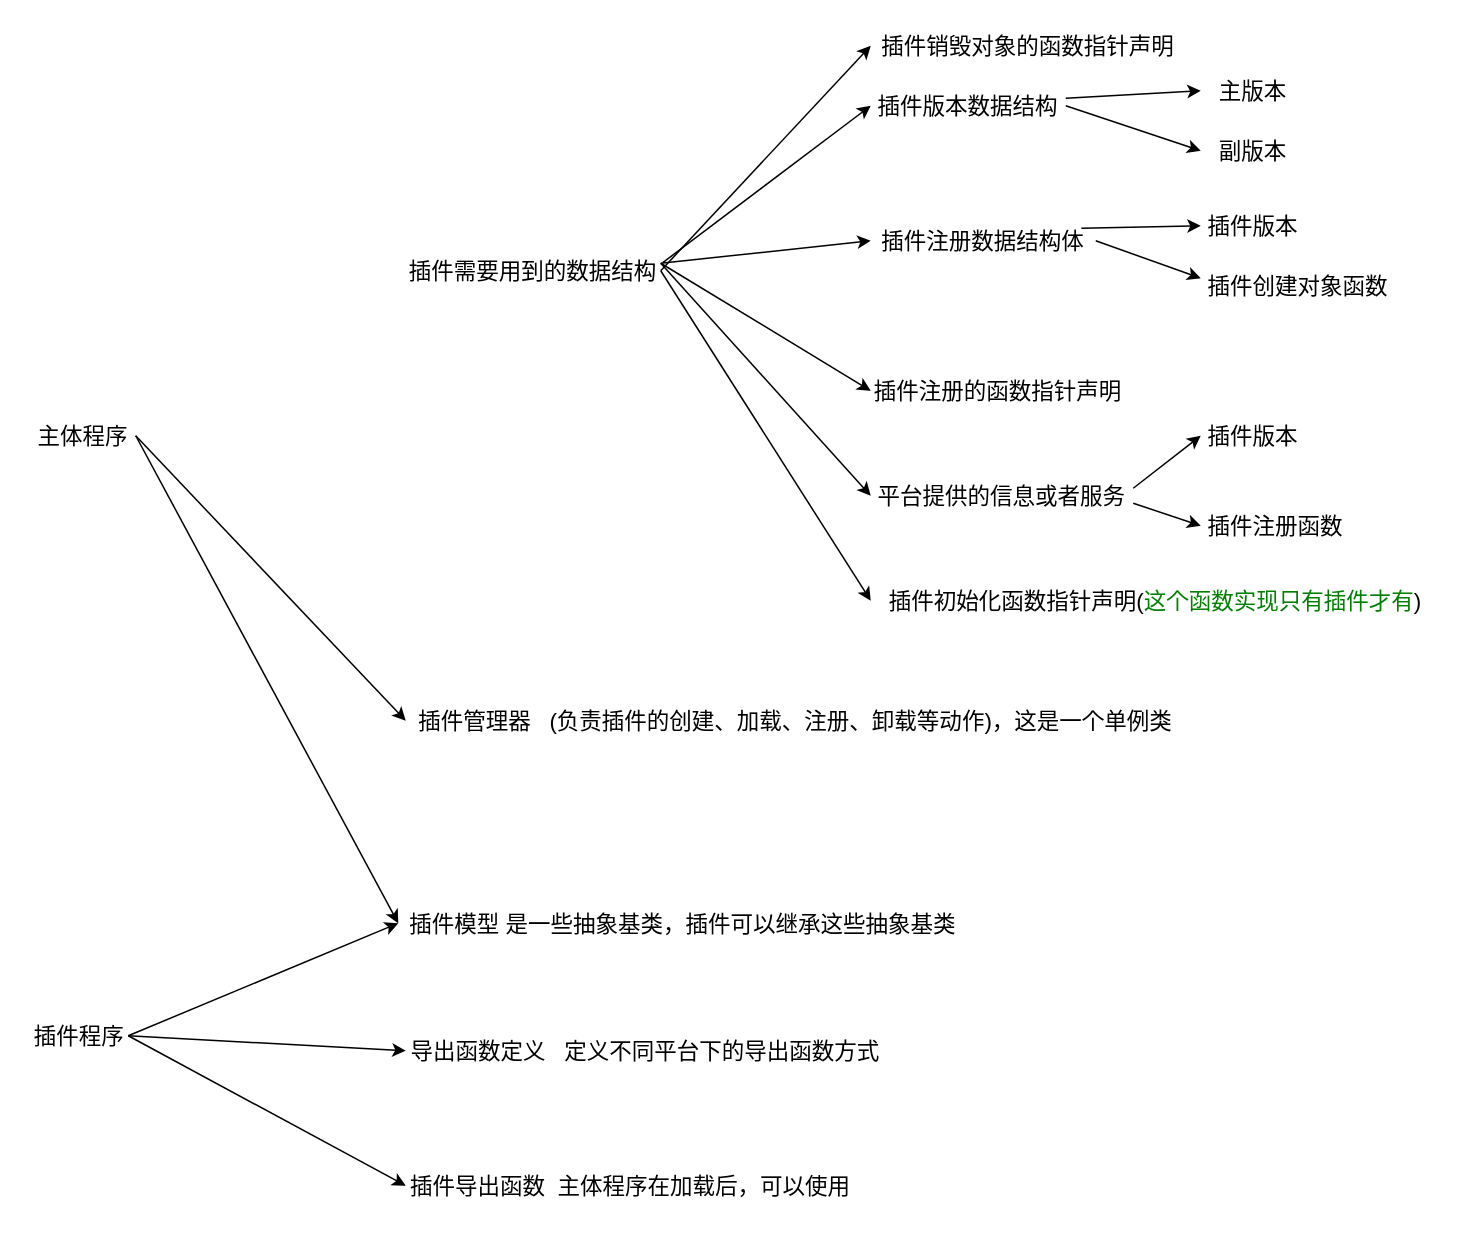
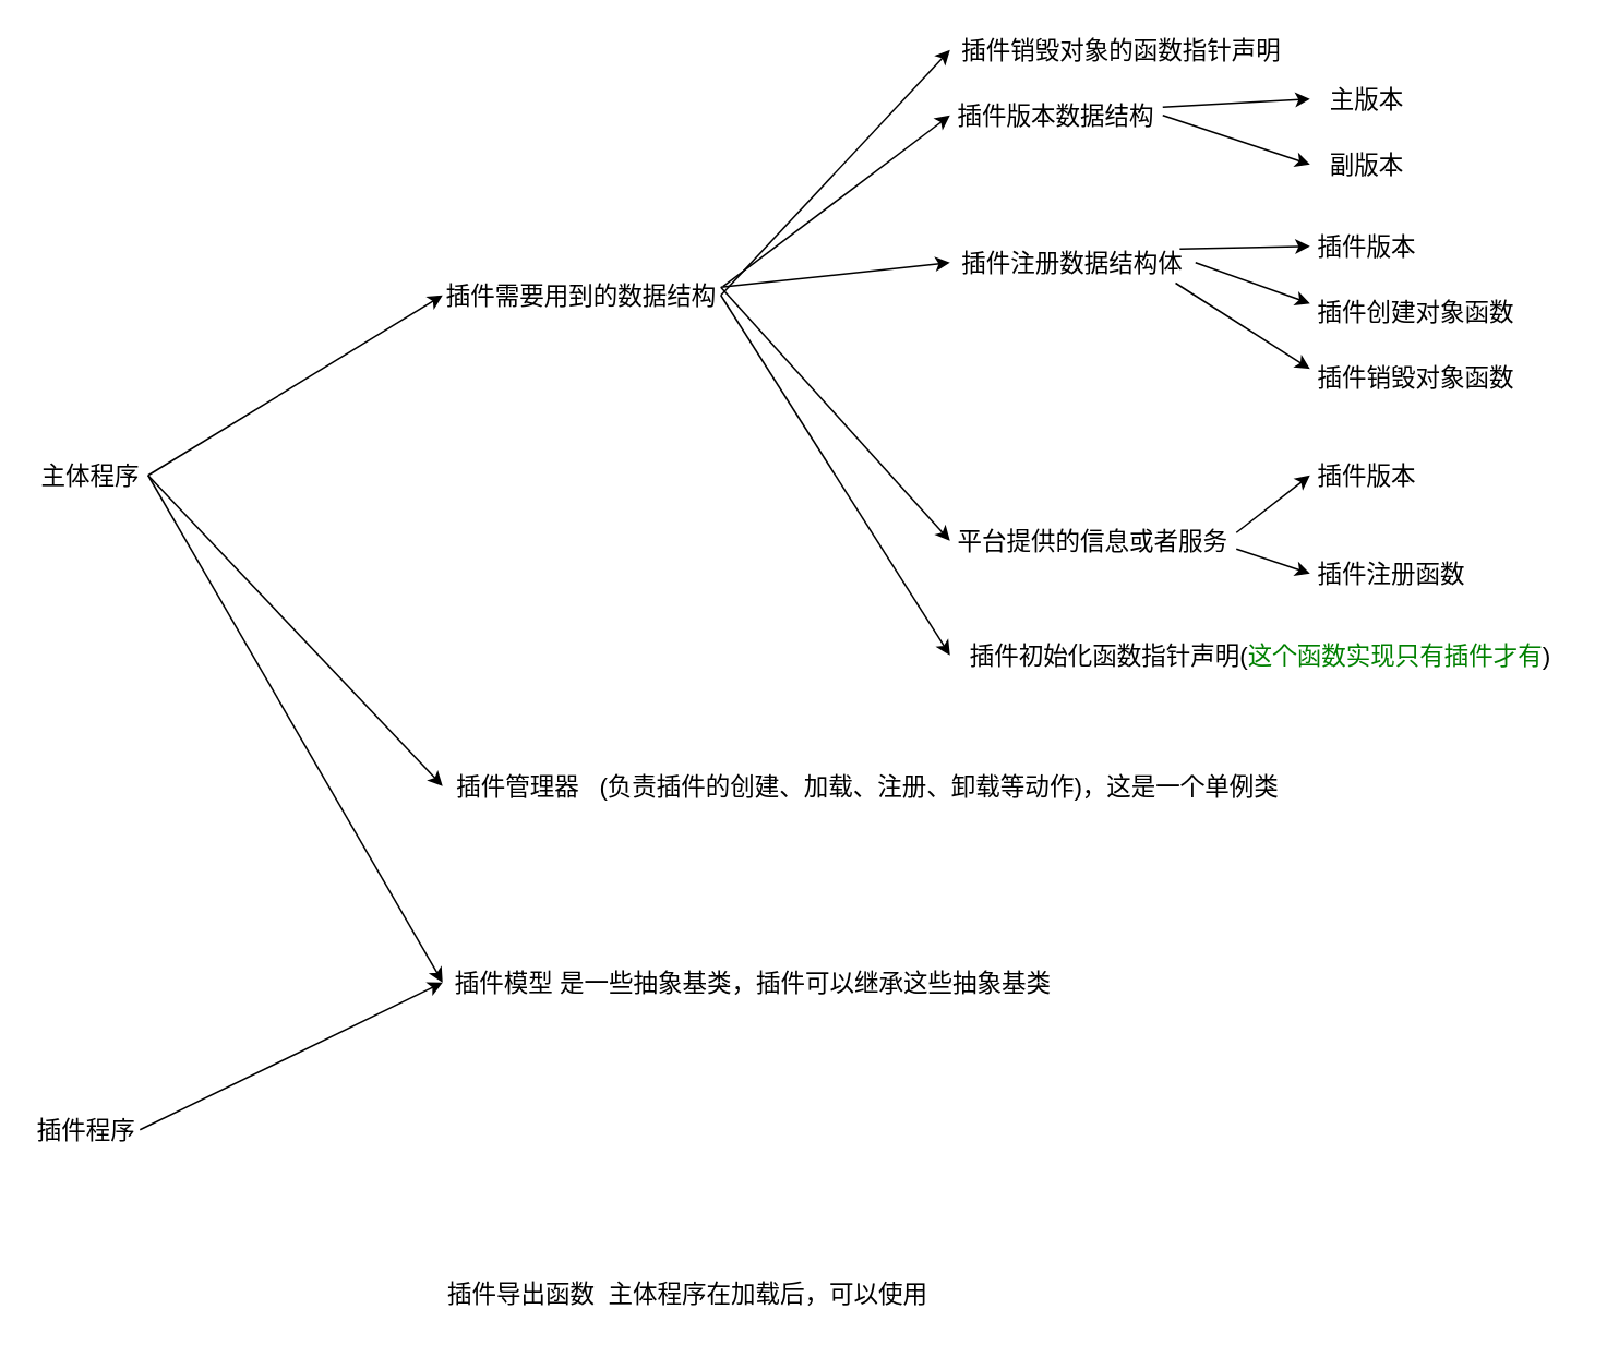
+ <mxCell id="18" value="" style="endArrow=classic;html=1;fontSize=15;entryX=0;entryY=0.25;entryDx=0;entryDy=0;exitX=0.919;exitY=1.125;exitDx=0;exitDy=0;exitPerimeter=0;" edge="1" parent="1" source="7" target="15"><mxGeometry width="50" height="50" relative="1" as="geometry"><mxPoint x="440" y="230" as="sourcePoint" /><mxPoint x="490" y="180" as="targetPoint" /></mxGeometry></mxCell>
- <mxCell id="19" value="" style="endArrow=classic;html=1;fontSize=15;entryX=0;entryY=0.5;entryDx=0;entryDy=0;exitX=1;exitY=0.25;exitDx=0;exitDy=0;" edge="1" parent="1" source="2" target="20"><mxGeometry width="50" height="50" relative="1" as="geometry"><mxPoint x="430" y="160" as="sourcePoint" /><mxPoint x="550" y="230" as="targetPoint" /></mxGeometry></mxCell>
+ <mxCell id="15" value="插件销毁对象函数" style="text;html=1;strokeColor=none;fillColor=none;align=center;verticalAlign=middle;whiteSpace=wrap;rounded=0;fontSize=15;" vertex="1" parent="1"><mxGeometry x="800" y="220" width="130" height="20" as="geometry" /></mxCell>
+ <mxCell id="35" value="" style="endArrow=classic;html=1;fontSize=15;entryX=0;entryY=0.5;entryDx=0;entryDy=0;exitX=1;exitY=0.5;exitDx=0;exitDy=0;" edge="1" parent="1" source="31" target="2"><mxGeometry width="50" height="50" relative="1" as="geometry"><mxPoint x="130" y="310" as="sourcePoint" /><mxPoint x="180" y="260" as="targetPoint" /></mxGeometry></mxCell>
- <mxCell id="20" value="插件注册的函数指针声明" style="text;html=1;strokeColor=none;fillColor=none;align=center;verticalAlign=middle;whiteSpace=wrap;rounded=0;fontSize=15;" vertex="1" parent="1"><mxGeometry x="580" y="250" width="170" height="20" as="geometry" /></mxCell>
- <mxCell id="30" value="插件模型 是一些抽象基类，插件可以继承这些抽象基类" style="text;html=1;strokeColor=none;fillColor=none;align=center;verticalAlign=middle;whiteSpace=wrap;rounded=0;fontSize=15;" vertex="1" parent="1"><mxGeometry x="265" y="605" width="380" height="20" as="geometry" /></mxCell>
+ <mxCell id="30" value="插件模型 是一些抽象基类，插件可以继承这些抽象基类" style="text;html=1;strokeColor=none;fillColor=none;align=center;verticalAlign=middle;whiteSpace=wrap;rounded=0;fontSize=15;" vertex="1" parent="1"><mxGeometry x="270" y="590" width="380" height="20" as="geometry" /></mxCell>
- <mxCell id="38" value="" style="endArrow=classic;html=1;fontSize=15;entryX=0;entryY=0.5;entryDx=0;entryDy=0;exitX=1;exitY=0.5;exitDx=0;exitDy=0;" edge="1" parent="1" source="34" target="32"><mxGeometry width="50" height="50" relative="1" as="geometry"><mxPoint x="110" y="720" as="sourcePoint" /><mxPoint x="160" y="670" as="targetPoint" /></mxGeometry></mxCell>
- <mxCell id="32" value="导出函数定义&amp;nbsp; &amp;nbsp;定义不同平台下的导出函数方式" style="text;html=1;strokeColor=none;fillColor=none;align=center;verticalAlign=middle;whiteSpace=wrap;rounded=0;fontSize=15;" vertex="1" parent="1"><mxGeometry x="270" y="690" width="320" height="20" as="geometry" /></mxCell>
- <mxCell id="39" value="" style="endArrow=classic;html=1;fontSize=15;exitX=1;exitY=0.5;exitDx=0;exitDy=0;entryX=0;entryY=0.5;entryDx=0;entryDy=0;" edge="1" parent="1" source="34" target="33"><mxGeometry width="50" height="50" relative="1" as="geometry"><mxPoint x="110" y="720" as="sourcePoint" /><mxPoint x="100" y="670" as="targetPoint" /></mxGeometry></mxCell>
